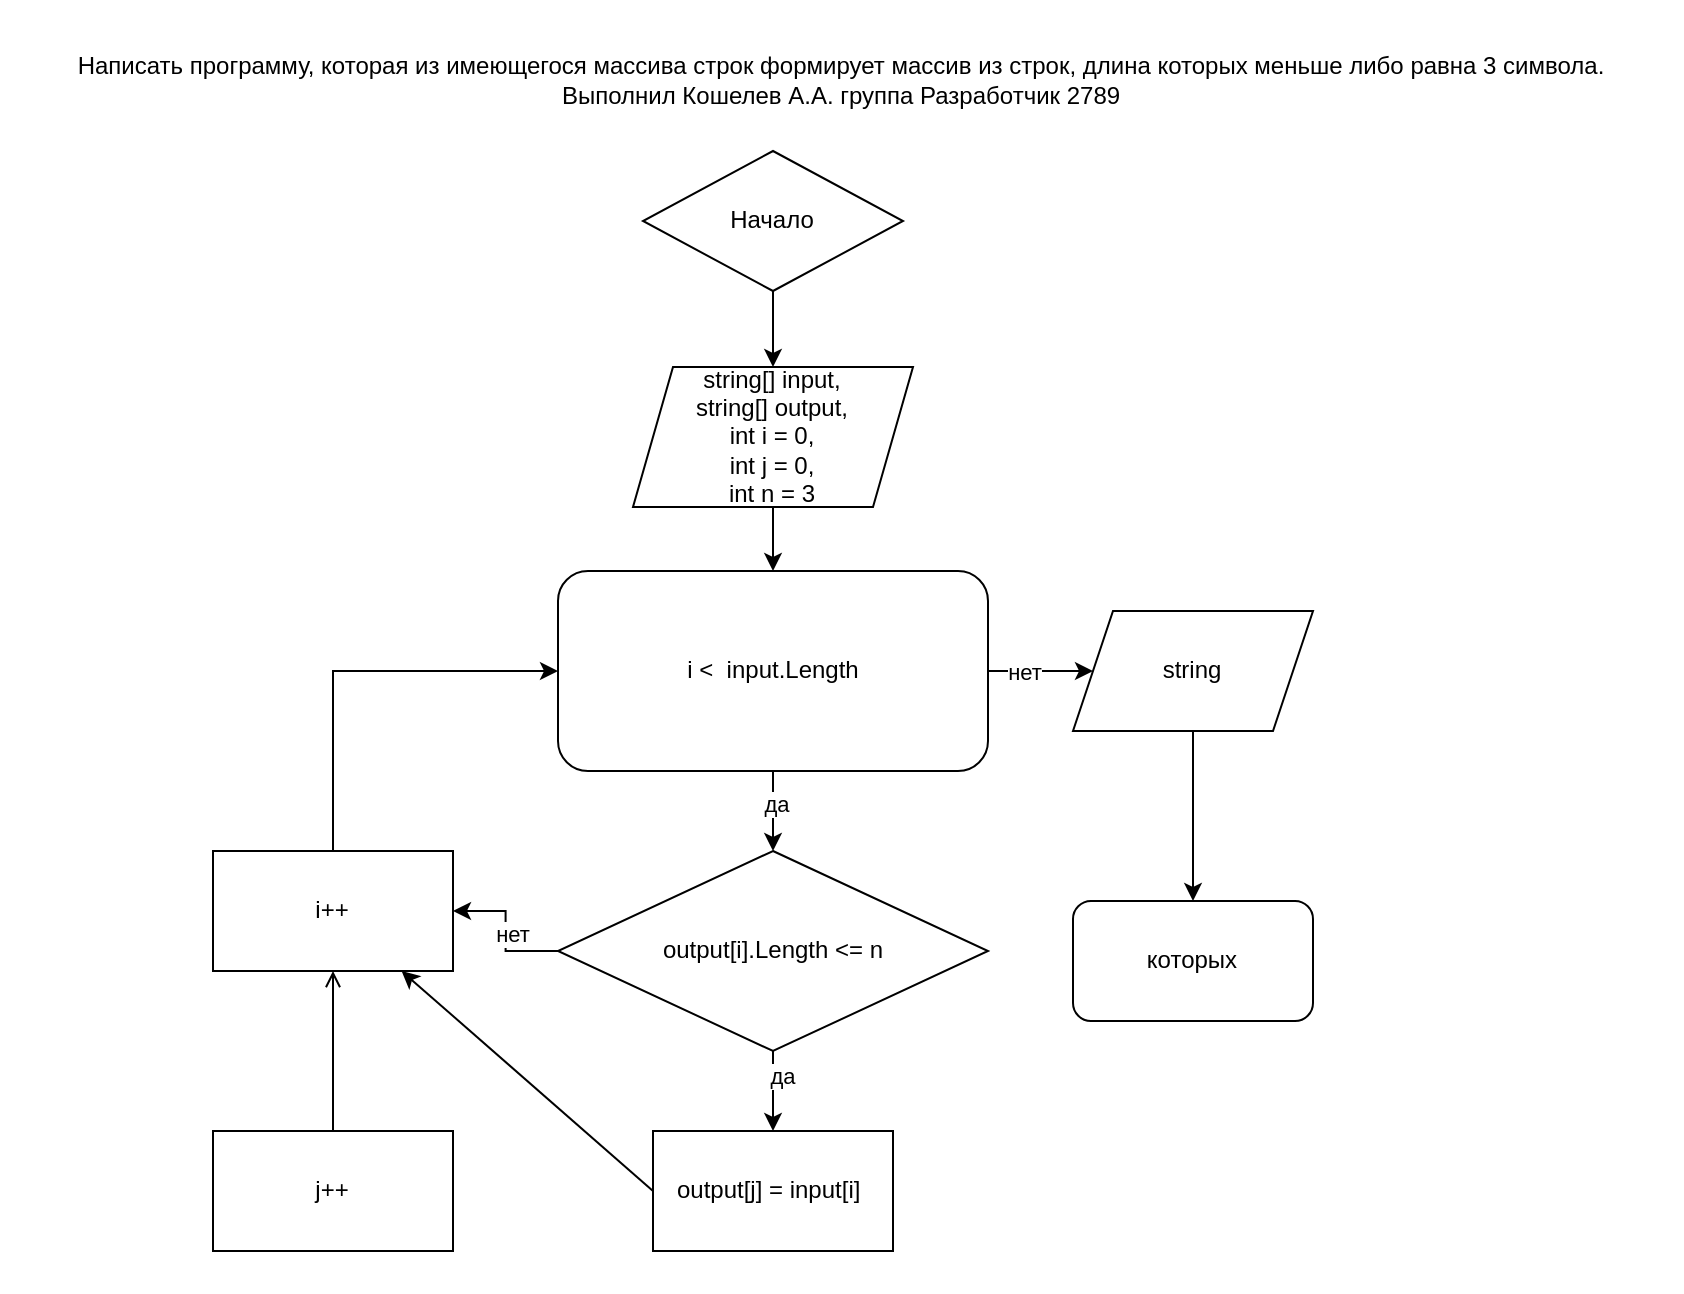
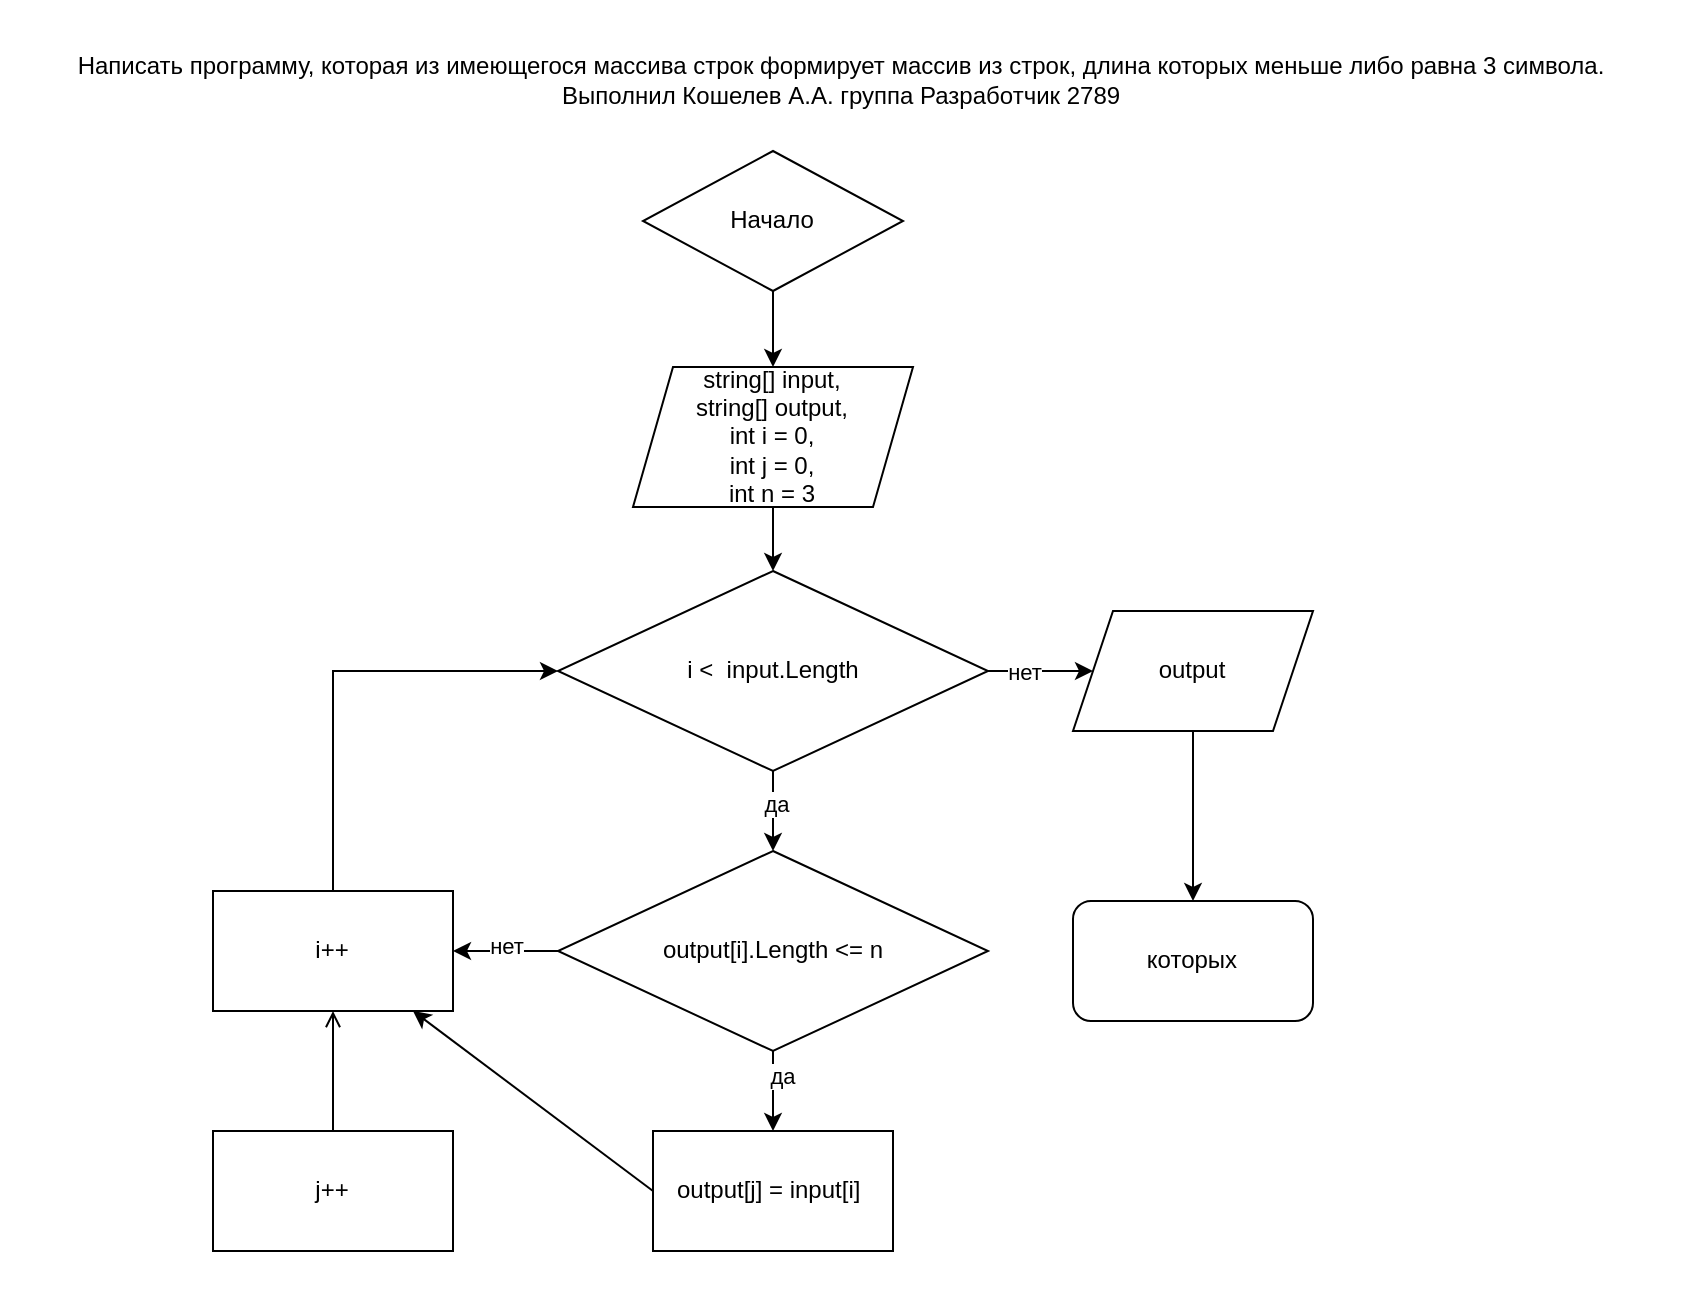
- <mxCell id="8" value="i &amp;lt; &amp;nbsp;input.Length" style="whiteSpace=wrap;html=1;rounded=1;" parent="1" vertex="1"><mxGeometry x="278.5" y="285" width="215" height="100" as="geometry" /></mxCell>
+ <mxCell id="8" value="i &amp;lt; &amp;nbsp;input.Length" style="rhombus;whiteSpace=wrap;html=1;" parent="1" vertex="1"><mxGeometry x="278.5" y="285" width="215" height="100" as="geometry" /></mxCell>
- <mxCell id="10" value="string" style="shape=parallelogram;perimeter=parallelogramPerimeter;whiteSpace=wrap;html=1;fixedSize=1;" parent="1" vertex="1"><mxGeometry x="536" y="305" width="120" height="60" as="geometry" /></mxCell>
+ <mxCell id="10" value="output" style="shape=parallelogram;perimeter=parallelogramPerimeter;whiteSpace=wrap;html=1;fixedSize=1;" parent="1" vertex="1"><mxGeometry x="536" y="305" width="120" height="60" as="geometry" /></mxCell>
- <mxCell id="20" value="i++" style="whiteSpace=wrap;html=1;" parent="1" vertex="1"><mxGeometry x="106" y="425" width="120" height="60" as="geometry" /></mxCell>
+ <mxCell id="20" value="i++" style="whiteSpace=wrap;html=1;" parent="1" vertex="1"><mxGeometry x="106" y="445" width="120" height="60" as="geometry" /></mxCell>
